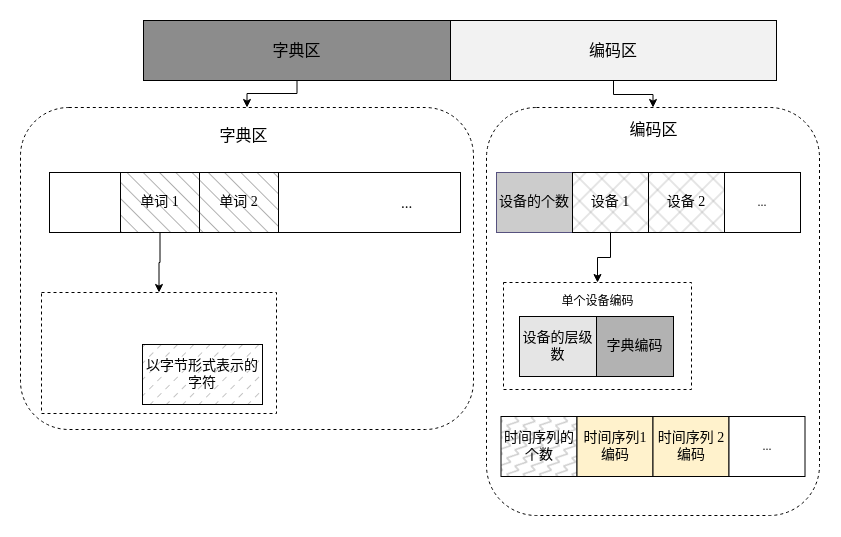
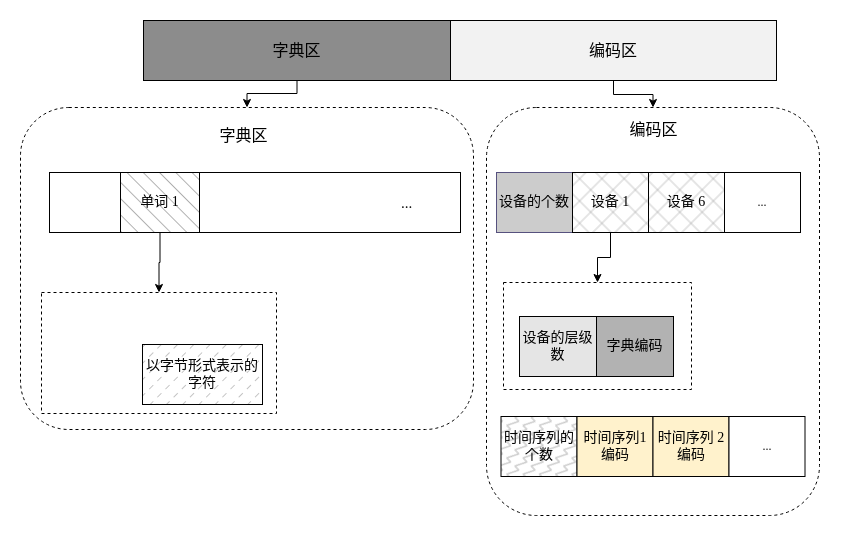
- <mxCell id="9" value="&lt;font style=&quot;font-size: 14px;&quot;&gt;单词 2&lt;/font&gt;" style="rounded=0;whiteSpace=wrap;html=1;fillColor=#000000;strokeColor=#000000;fontColor=#000000;fillStyle=hatch;fillOpacity=40;direction=north;fontFamily=Times New Roman;" parent="3" vertex="1"><mxGeometry x="179" y="65" width="79" height="60" as="geometry" /></mxCell>
- <mxCell id="21" value="&lt;font style=&quot;font-size: 14px;&quot;&gt;设备 2&lt;/font&gt;" style="rounded=0;whiteSpace=wrap;html=1;fillColor=#000000;strokeColor=#000000;fillStyle=cross-hatch;fillOpacity=40;fontFamily=Times New Roman;" parent="1" vertex="1"><mxGeometry x="648" y="172" width="76" height="60" as="geometry" /></mxCell>
+ <mxCell id="21" value="&lt;font style=&quot;font-size: 14px;&quot;&gt;设备 6&lt;/font&gt;" style="rounded=0;whiteSpace=wrap;html=1;fillColor=#000000;strokeColor=#000000;fillStyle=cross-hatch;fillOpacity=40;fontFamily=Times New Roman;" parent="1" vertex="1"><mxGeometry x="648" y="172" width="76" height="60" as="geometry" /></mxCell>
- <mxCell id="26" value="单个设备编码" style="text;html=1;align=center;verticalAlign=middle;resizable=0;points=[];autosize=1;strokeColor=none;fillColor=none;fontFamily=Times New Roman;" parent="1" vertex="1"><mxGeometry x="552" y="288" width="90" height="26" as="geometry" /></mxCell>
